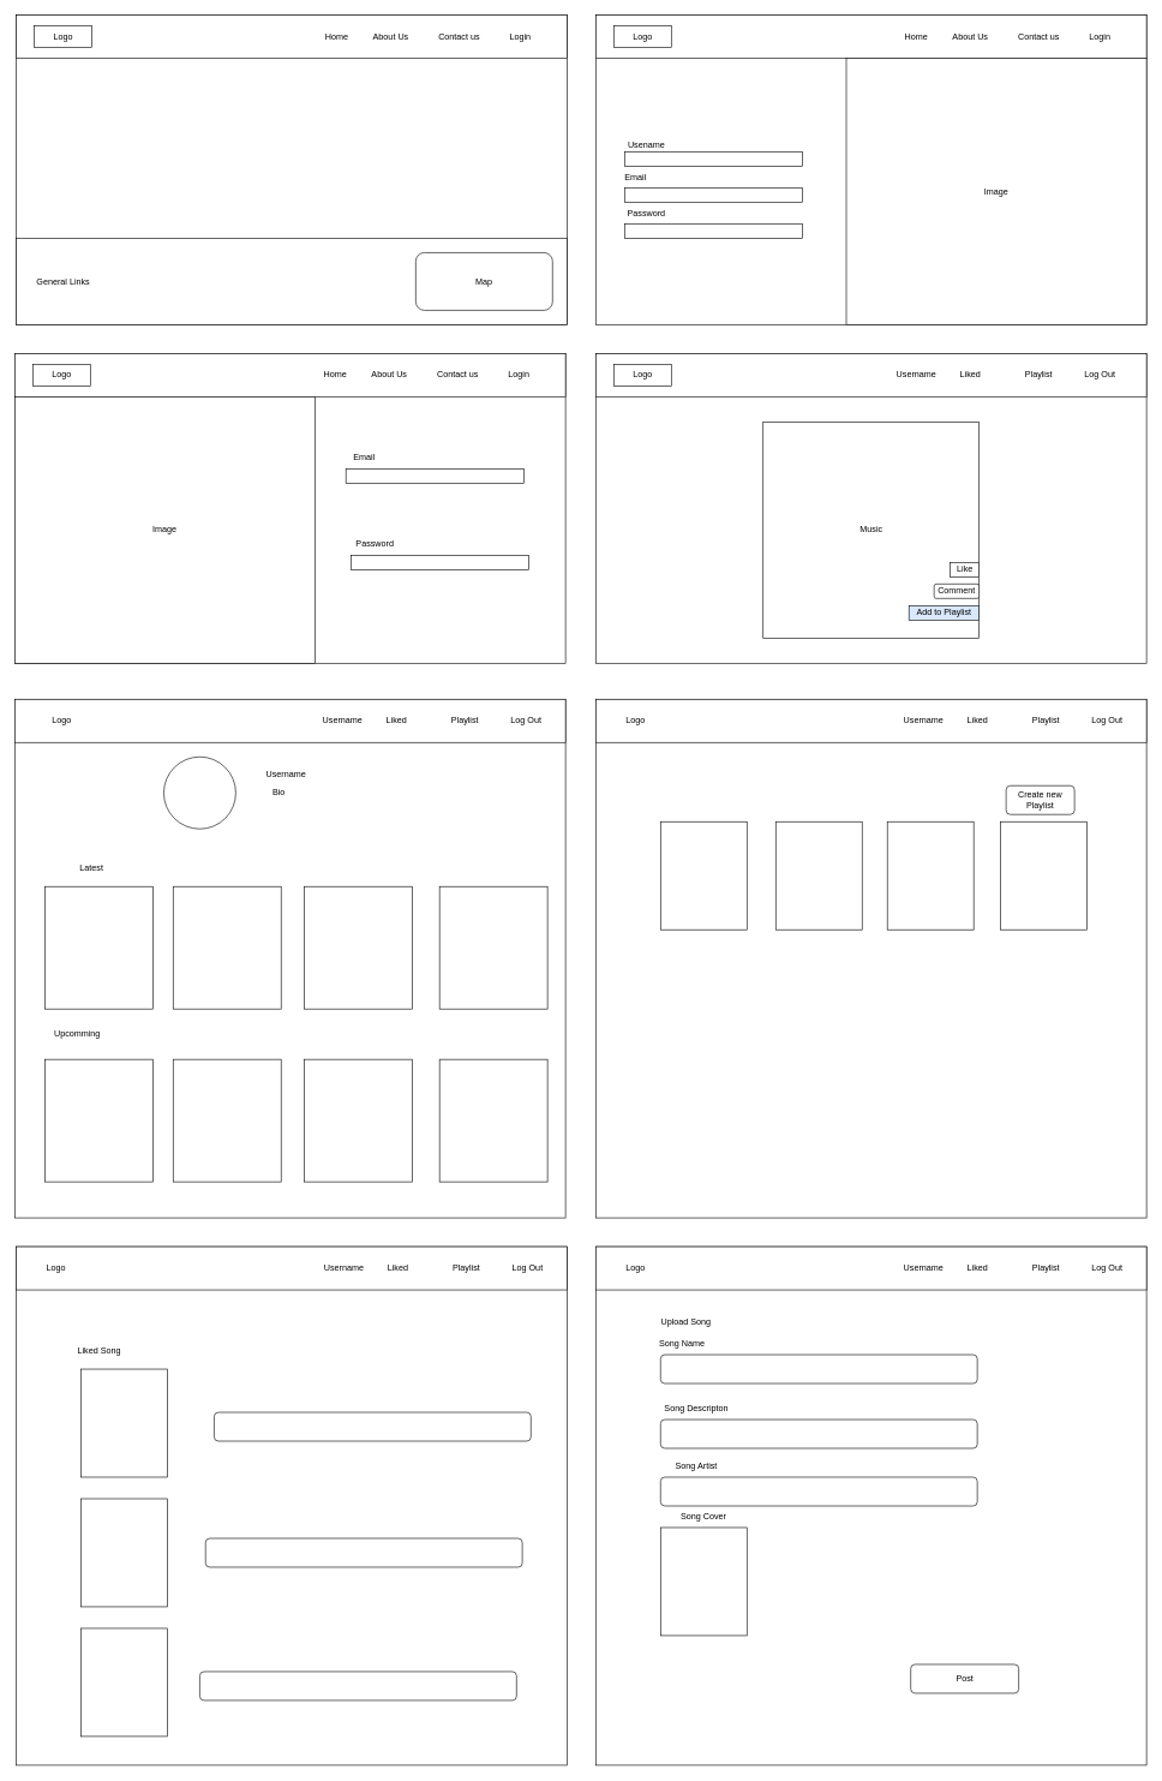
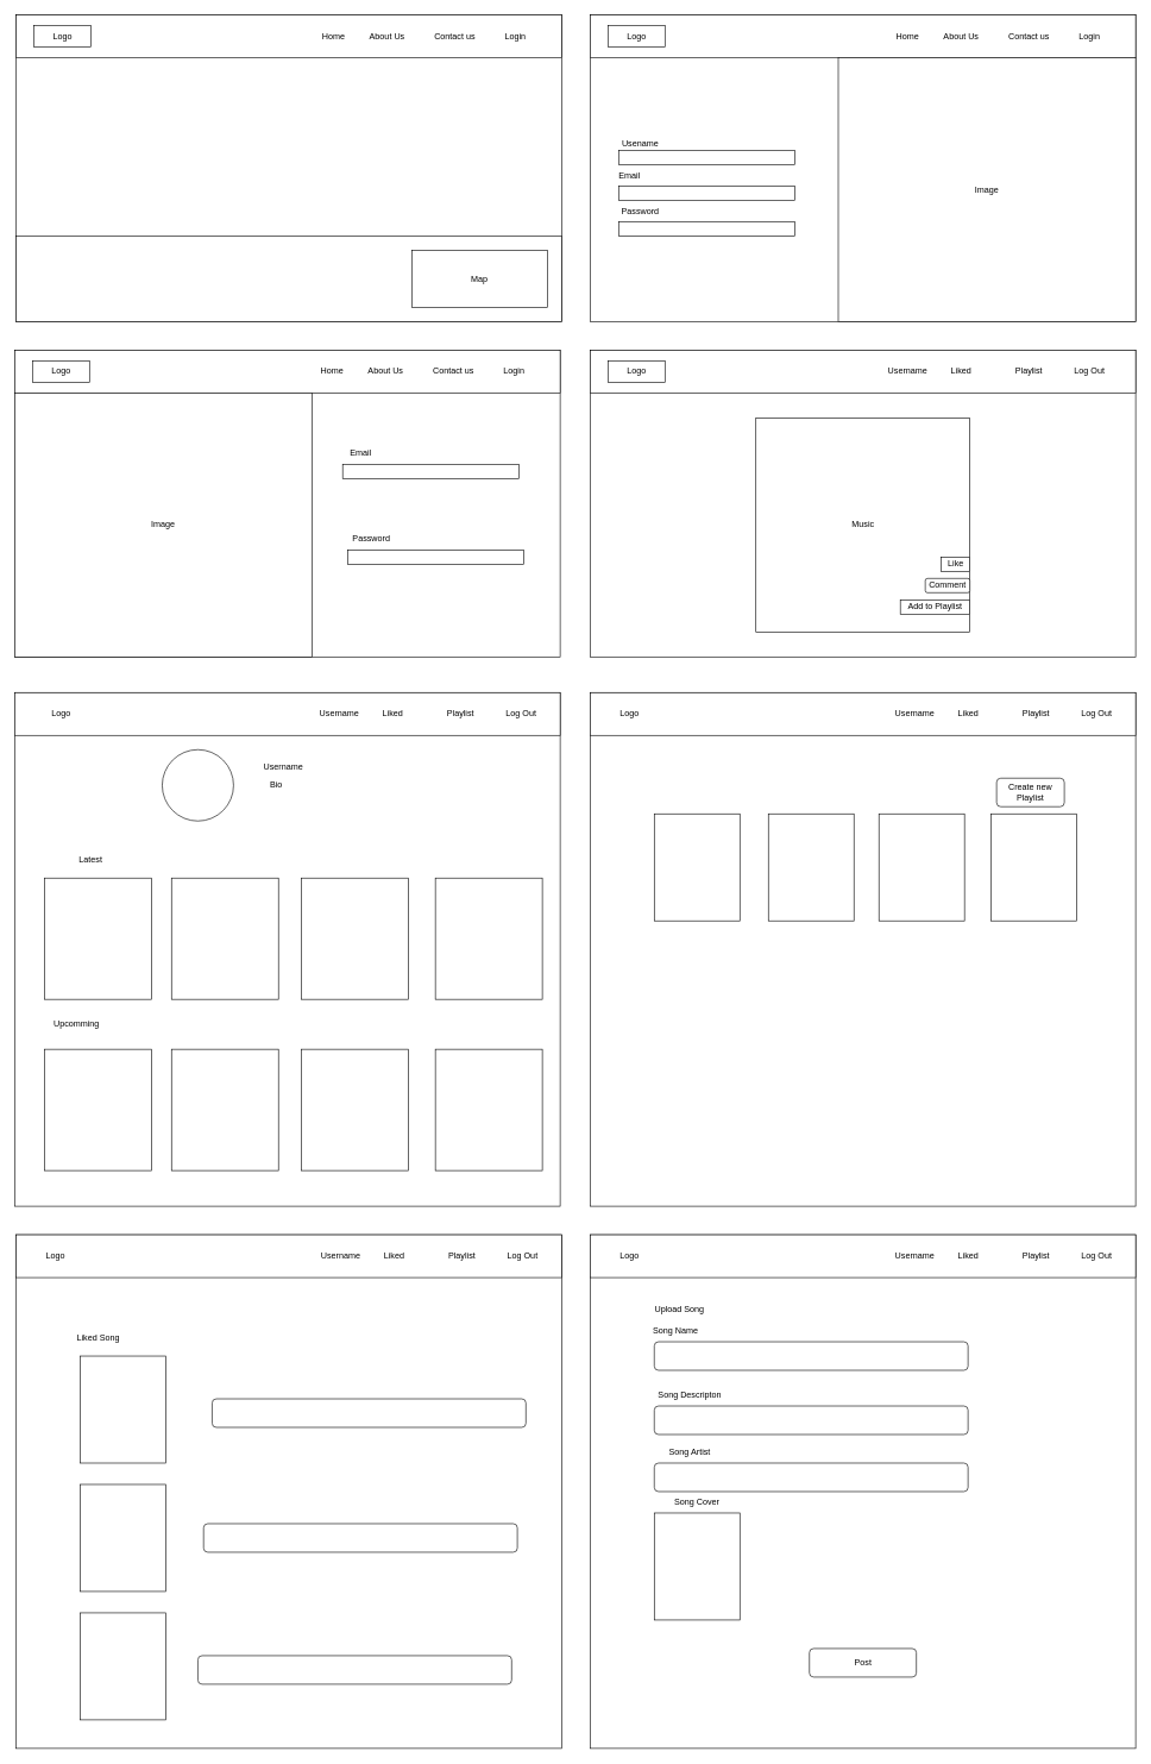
- <mxCell id="12" value="General Links" style="text;html=1;align=center;verticalAlign=middle;resizable=0;points=[];autosize=1;strokeColor=none;fillColor=none;" vertex="1" parent="1"><mxGeometry x="37" y="375" width="100" height="30" as="geometry" /></mxCell>
- <mxCell id="11" value="Map" style="whiteSpace=wrap;html=1;rounded=1;" vertex="1" parent="1"><mxGeometry x="577" y="350" width="190" height="80" as="geometry" /></mxCell>
+ <mxCell id="11" value="Map" style="rounded=0;whiteSpace=wrap;html=1;" vertex="1" parent="1"><mxGeometry x="577" y="350" width="190" height="80" as="geometry" /></mxCell>
- <mxCell id="52" value="Add to Playlist" style="rounded=0;whiteSpace=wrap;html=1;fillColor=#dae8fc;" vertex="1" parent="1"><mxGeometry x="1262" y="840" width="97.5" height="20" as="geometry" /></mxCell>
+ <mxCell id="52" value="Add to Playlist" style="rounded=0;whiteSpace=wrap;html=1;" vertex="1" parent="1"><mxGeometry x="1262" y="840" width="97.5" height="20" as="geometry" /></mxCell>
- <mxCell id="111" value="Post" style="rounded=1;whiteSpace=wrap;html=1;" vertex="1" parent="1"><mxGeometry x="1264.5" y="2310" width="150" height="40" as="geometry" /></mxCell>
+ <mxCell id="111" value="Post" style="rounded=1;whiteSpace=wrap;html=1;" vertex="1" parent="1"><mxGeometry x="1134.5" y="2310" width="150" height="40" as="geometry" /></mxCell>
